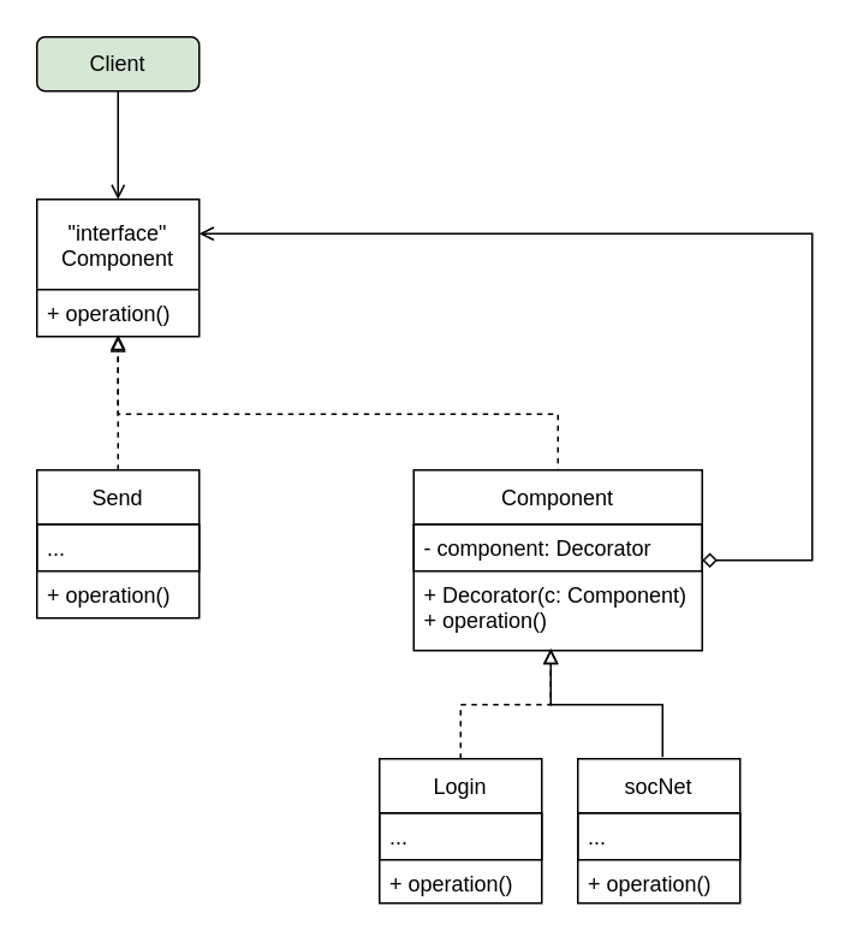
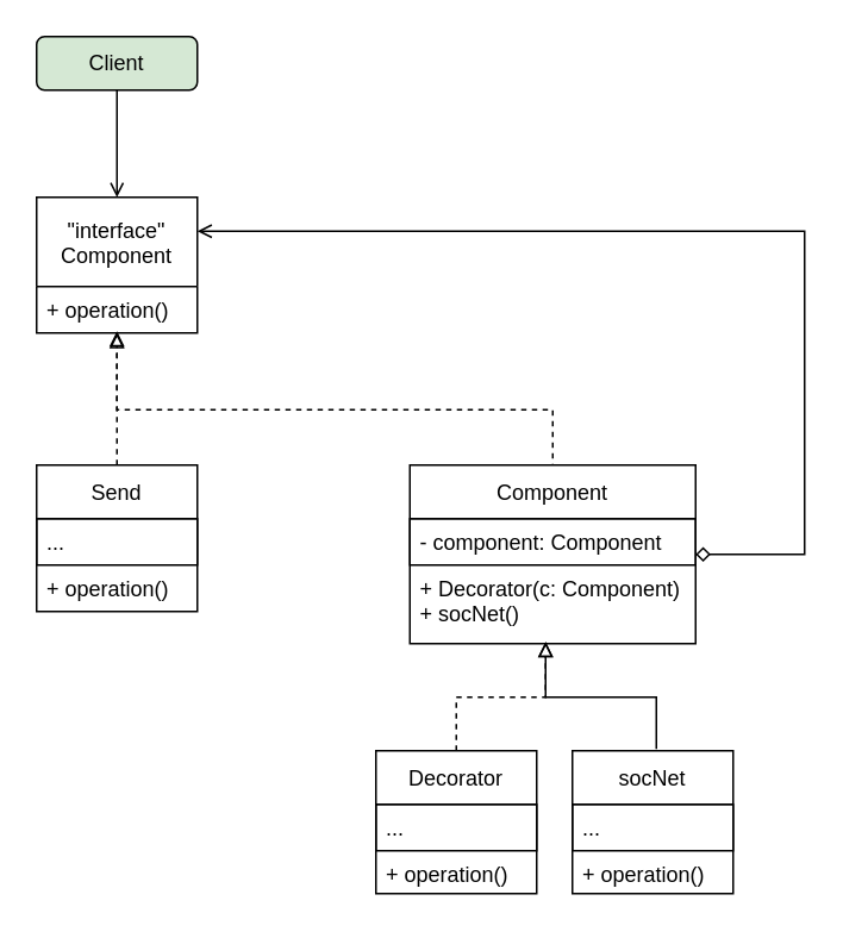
- <mxCell id="13" value="- component: Decorator" style="text;strokeColor=#000000;fillColor=none;align=left;verticalAlign=top;spacingLeft=4;spacingRight=4;overflow=hidden;rotatable=0;points=[[0,0.5],[1,0.5]];portConstraint=eastwest;" parent="12" vertex="1"><mxGeometry y="30" width="160" height="26" as="geometry" /></mxCell>
+ <mxCell id="13" value="- component: Component" style="text;strokeColor=#000000;fillColor=none;align=left;verticalAlign=top;spacingLeft=4;spacingRight=4;overflow=hidden;rotatable=0;points=[[0,0.5],[1,0.5]];portConstraint=eastwest;" parent="12" vertex="1"><mxGeometry y="30" width="160" height="26" as="geometry" /></mxCell>
- <mxCell id="14" value="+ Decorator(c: Component)&#10;+ operation()" style="text;strokeColor=none;fillColor=none;align=left;verticalAlign=top;spacingLeft=4;spacingRight=4;overflow=hidden;rotatable=0;points=[[0,0.5],[1,0.5]];portConstraint=eastwest;" parent="12" vertex="1"><mxGeometry y="56" width="160" height="44" as="geometry" /></mxCell>
+ <mxCell id="14" value="+ Decorator(c: Component)&#10;+ socNet()" style="text;strokeColor=none;fillColor=none;align=left;verticalAlign=top;spacingLeft=4;spacingRight=4;overflow=hidden;rotatable=0;points=[[0,0.5],[1,0.5]];portConstraint=eastwest;" parent="12" vertex="1"><mxGeometry y="56" width="160" height="44" as="geometry" /></mxCell>
- <mxCell id="16" value="Login" style="swimlane;fontStyle=0;childLayout=stackLayout;horizontal=1;startSize=30;horizontalStack=0;resizeParent=1;resizeParentMax=0;resizeLast=0;collapsible=1;marginBottom=0;" parent="1" vertex="1"><mxGeometry x="210" y="420" width="90" height="80" as="geometry" /></mxCell>
+ <mxCell id="16" value="Decorator" style="swimlane;fontStyle=0;childLayout=stackLayout;horizontal=1;startSize=30;horizontalStack=0;resizeParent=1;resizeParentMax=0;resizeLast=0;collapsible=1;marginBottom=0;" parent="1" vertex="1"><mxGeometry x="210" y="420" width="90" height="80" as="geometry" /></mxCell>
